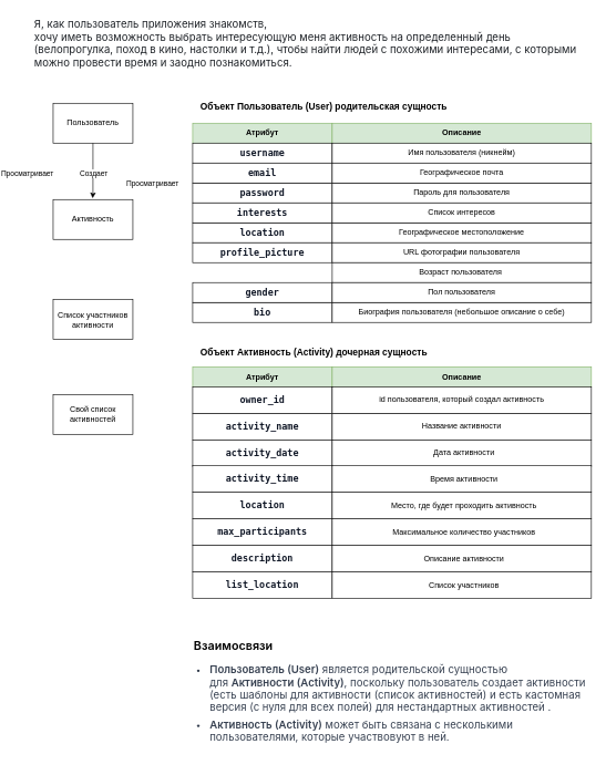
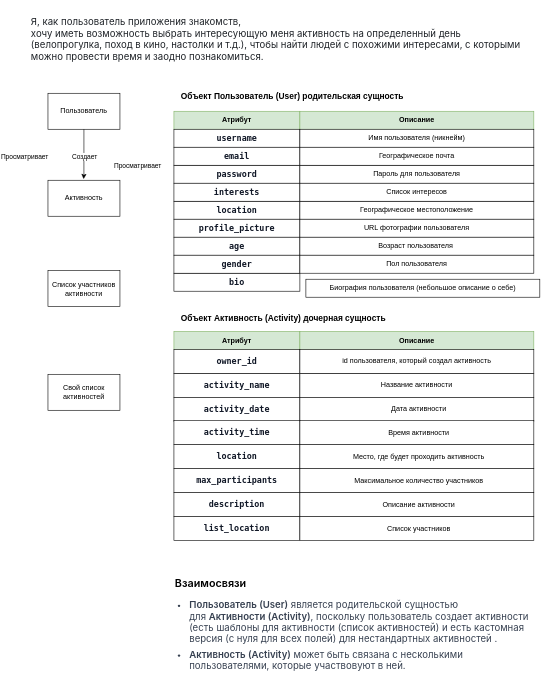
+ <mxCell id="33" value="&lt;span style=&quot;color: rgb(17, 24, 39); font-family: Consolas, &amp;quot;Söhne Mono&amp;quot;, Monaco, &amp;quot;Andale Mono&amp;quot;, &amp;quot;Ubuntu Mono&amp;quot;, monospace; font-size: 14px; font-weight: 600; text-align: left; background-color: rgb(255, 255, 255);&quot;&gt;age&lt;/span&gt;" style="rounded=0;whiteSpace=wrap;html=1;" vertex="1" parent="1"><mxGeometry x="270" y="395" width="210" height="30" as="geometry" /></mxCell>
- <mxCell id="38" value="Биография пользователя (небольшое описание о себе)" style="rounded=0;whiteSpace=wrap;html=1;" vertex="1" parent="1"><mxGeometry x="480" y="455" width="390" height="30" as="geometry" /></mxCell>
+ <mxCell id="38" value="Биография пользователя (небольшое описание о себе)" style="rounded=0;whiteSpace=wrap;html=1;" vertex="1" parent="1"><mxGeometry x="490" y="465" width="390" height="30" as="geometry" /></mxCell>
- <mxCell id="3" value="Свой список&lt;div&gt;активностей&lt;/div&gt;" style="rounded=0;whiteSpace=wrap;html=1;" vertex="1" parent="1"><mxGeometry x="60" y="593.5" width="120" height="60" as="geometry" /></mxCell>
+ <mxCell id="3" value="Свой список&lt;div&gt;активностей&lt;/div&gt;" style="rounded=0;whiteSpace=wrap;html=1;" vertex="1" parent="1"><mxGeometry x="60" y="623.5" width="120" height="60" as="geometry" /></mxCell>
